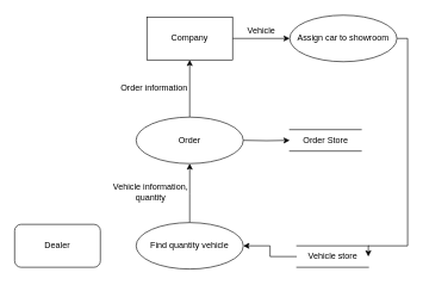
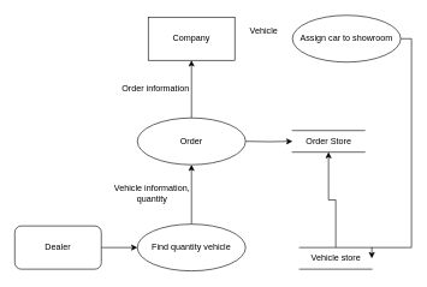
- <mxCell id="4" style="edgeStyle=orthogonalEdgeStyle;rounded=0;orthogonalLoop=1;jettySize=auto;html=1;entryX=0;entryY=0.5;entryDx=0;entryDy=0;" parent="1" source="5" target="17" edge="1"><mxGeometry relative="1" as="geometry" /></mxCell>
+ <mxCell id="2" style="edgeStyle=orthogonalEdgeStyle;rounded=0;orthogonalLoop=1;jettySize=auto;html=1;" parent="1" source="3" target="10" edge="1"><mxGeometry relative="1" as="geometry" /></mxCell>
- <mxCell id="6" style="edgeStyle=orthogonalEdgeStyle;rounded=0;orthogonalLoop=1;jettySize=auto;html=1;entryX=1;entryY=0.5;entryDx=0;entryDy=0;" parent="1" source="7" target="10" edge="1"><mxGeometry relative="1" as="geometry" /></mxCell>
+ <mxCell id="6" style="edgeStyle=orthogonalEdgeStyle;rounded=0;orthogonalLoop=1;jettySize=auto;html=1;" parent="1" source="7" target="8" edge="1"><mxGeometry relative="1" as="geometry" /></mxCell>
